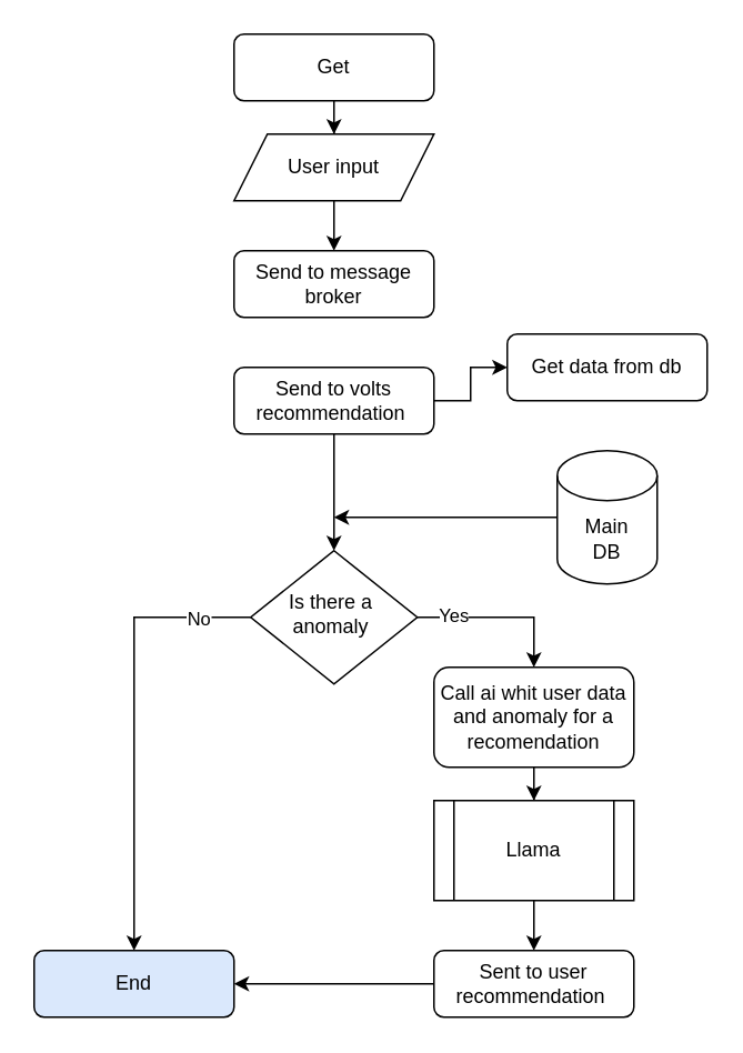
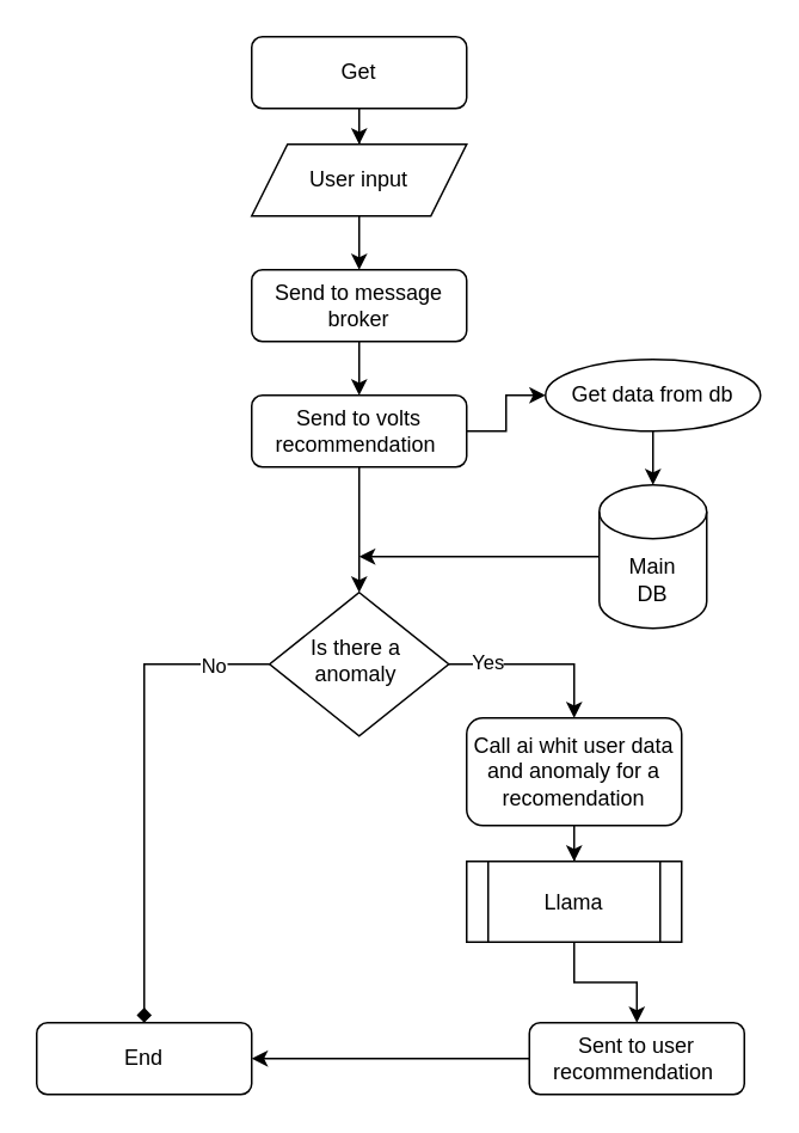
+ <mxCell id="3" style="edgeStyle=orthogonalEdgeStyle;rounded=0;orthogonalLoop=1;jettySize=auto;html=1;" parent="1" source="4" target="7" edge="1"><mxGeometry relative="1" as="geometry" /></mxCell>
- <mxCell id="13" value="Get data from db" style="rounded=1;whiteSpace=wrap;html=1;fontSize=12;glass=0;strokeWidth=1;shadow=0;" parent="1" vertex="1"><mxGeometry x="304" y="200" width="120" height="40" as="geometry" /></mxCell>
+ <mxCell id="13" value="Get data from db" style="ellipse;whiteSpace=wrap;html=1;fontSize=12;glass=0;strokeWidth=1;shadow=0;" parent="1" vertex="1"><mxGeometry x="304" y="200" width="120" height="40" as="geometry" /></mxCell>
+ <mxCell id="19" style="edgeStyle=orthogonalEdgeStyle;rounded=0;orthogonalLoop=1;jettySize=auto;html=1;entryX=0.5;entryY=0;entryDx=0;entryDy=0;entryPerimeter=0;" parent="1" source="13" target="16" edge="1"><mxGeometry relative="1" as="geometry" /></mxCell>
- <mxCell id="24" value="Llama" style="shape=process;whiteSpace=wrap;html=1;backgroundOutline=1;" vertex="1" parent="1"><mxGeometry x="260" y="480" width="120" height="60" as="geometry" /></mxCell>
+ <mxCell id="24" value="Llama" style="shape=process;whiteSpace=wrap;html=1;backgroundOutline=1;" vertex="1" parent="1"><mxGeometry x="260" y="480" width="120" height="45" as="geometry" /></mxCell>
- <mxCell id="8" style="edgeStyle=orthogonalEdgeStyle;rounded=0;orthogonalLoop=1;jettySize=auto;html=1;entryX=0.5;entryY=0;entryDx=0;entryDy=0;" edge="1" parent="1" source="12" target="20"><mxGeometry relative="1" as="geometry" /></mxCell>
+ <mxCell id="8" style="edgeStyle=orthogonalEdgeStyle;rounded=0;orthogonalLoop=1;jettySize=auto;html=1;entryX=0.5;entryY=0;entryDx=0;entryDy=0;endArrow=diamond;" edge="1" parent="1" source="12" target="20"><mxGeometry relative="1" as="geometry" /></mxCell>
- <mxCell id="20" value="End" style="rounded=1;whiteSpace=wrap;html=1;fillColor=#dae8fc;" parent="1" vertex="1"><mxGeometry x="20" y="570" width="120" height="40" as="geometry" /></mxCell>
+ <mxCell id="20" value="End" style="rounded=1;whiteSpace=wrap;html=1;" parent="1" vertex="1"><mxGeometry x="20" y="570" width="120" height="40" as="geometry" /></mxCell>
- <mxCell id="26" value="Sent to user&lt;div&gt;recommendation&amp;nbsp;&lt;/div&gt;" style="rounded=1;whiteSpace=wrap;html=1;" vertex="1" parent="1"><mxGeometry x="260" y="570" width="120" height="40" as="geometry" /></mxCell>
+ <mxCell id="26" value="Sent to user&lt;div&gt;recommendation&amp;nbsp;&lt;/div&gt;" style="rounded=1;whiteSpace=wrap;html=1;" vertex="1" parent="1"><mxGeometry x="295" y="570" width="120" height="40" as="geometry" /></mxCell>
